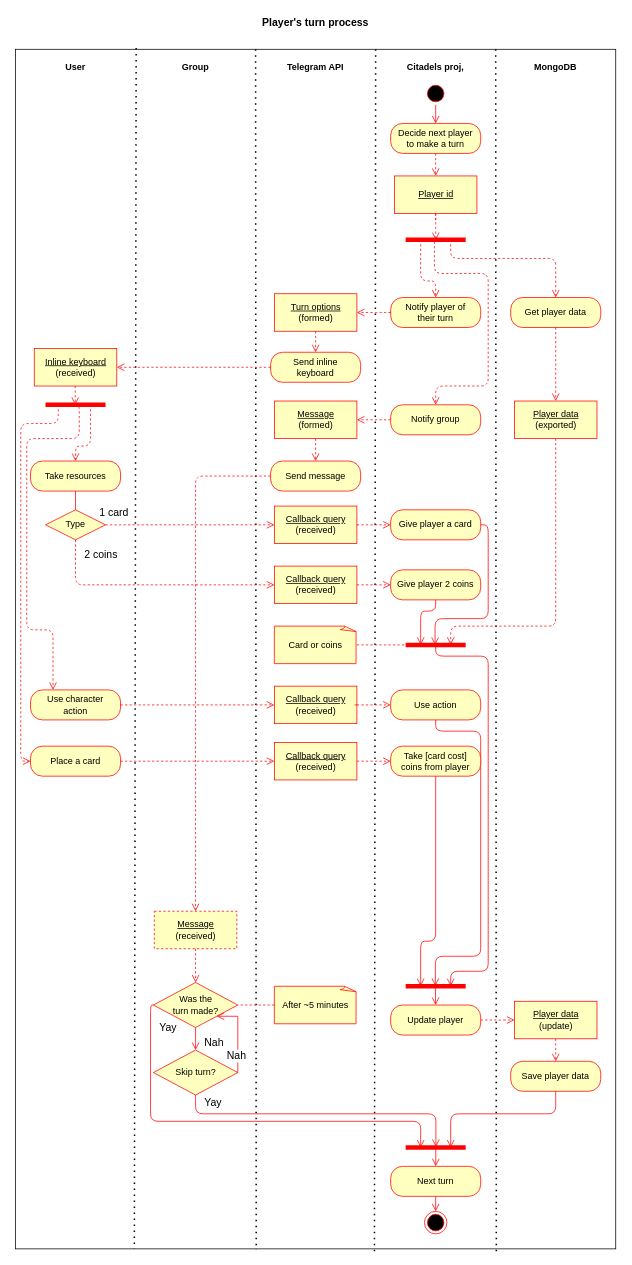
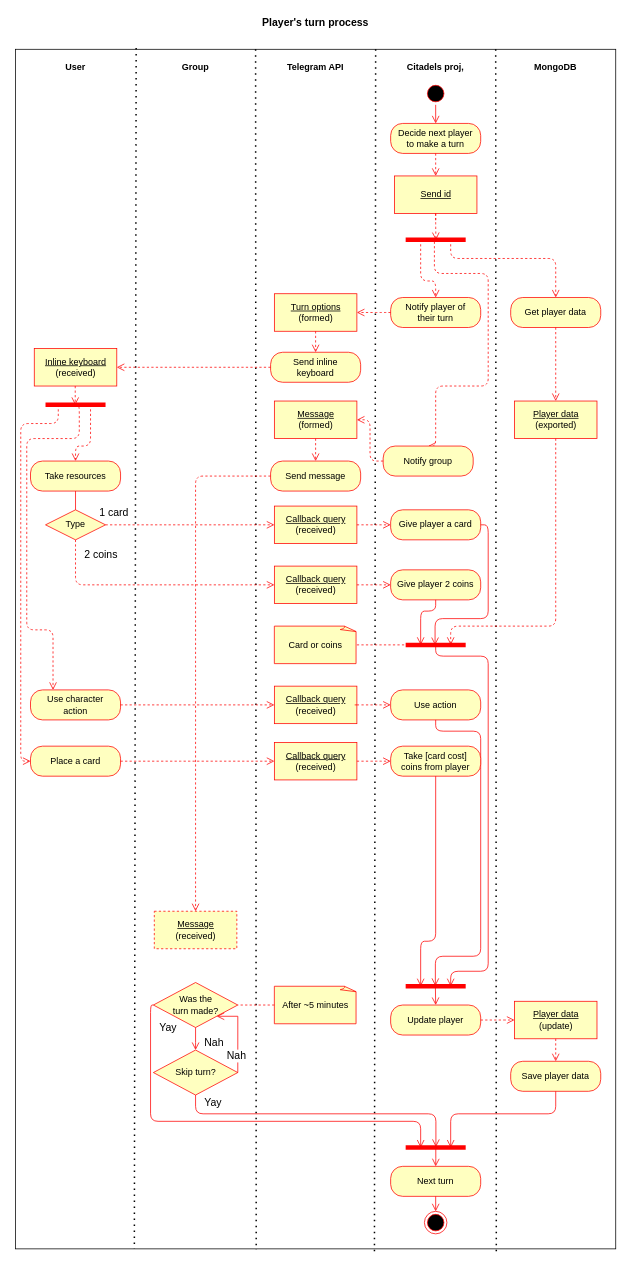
- <mxCell id="20" value="&lt;u&gt;Player id&lt;/u&gt;" style="html=1;fillColor=#FFFFC0;strokeColor=#FF0000;" vertex="1" parent="1"><mxGeometry x="525" y="234" width="110" height="50" as="geometry" /></mxCell>
+ <mxCell id="20" value="&lt;u&gt;Send id&lt;/u&gt;" style="html=1;fillColor=#FFFFC0;strokeColor=#FF0000;" vertex="1" parent="1"><mxGeometry x="525" y="234" width="110" height="50" as="geometry" /></mxCell>
- <mxCell id="30" value="Notify group" style="rounded=1;whiteSpace=wrap;html=1;arcSize=40;fontColor=#000000;fillColor=#ffffc0;strokeColor=#ff0000;" vertex="1" parent="1"><mxGeometry x="520" y="539" width="120" height="40" as="geometry" /></mxCell>
+ <mxCell id="30" value="Notify group" style="rounded=1;whiteSpace=wrap;html=1;arcSize=40;fontColor=#000000;fillColor=#ffffc0;strokeColor=#ff0000;" vertex="1" parent="1"><mxGeometry x="510" y="594" width="120" height="40" as="geometry" /></mxCell>
- <mxCell id="46" value="" style="edgeStyle=orthogonalEdgeStyle;html=1;verticalAlign=bottom;endArrow=open;endSize=8;strokeColor=#ff0000;dashed=1;exitX=0.5;exitY=1;exitDx=0;exitDy=0;entryX=0.5;entryY=0;entryDx=0;entryDy=0;" edge="1" parent="1" source="43" target="47"><mxGeometry relative="1" as="geometry"><mxPoint x="260" y="1299" as="targetPoint" /><mxPoint x="370" y="1104" as="sourcePoint" /></mxGeometry></mxCell>
